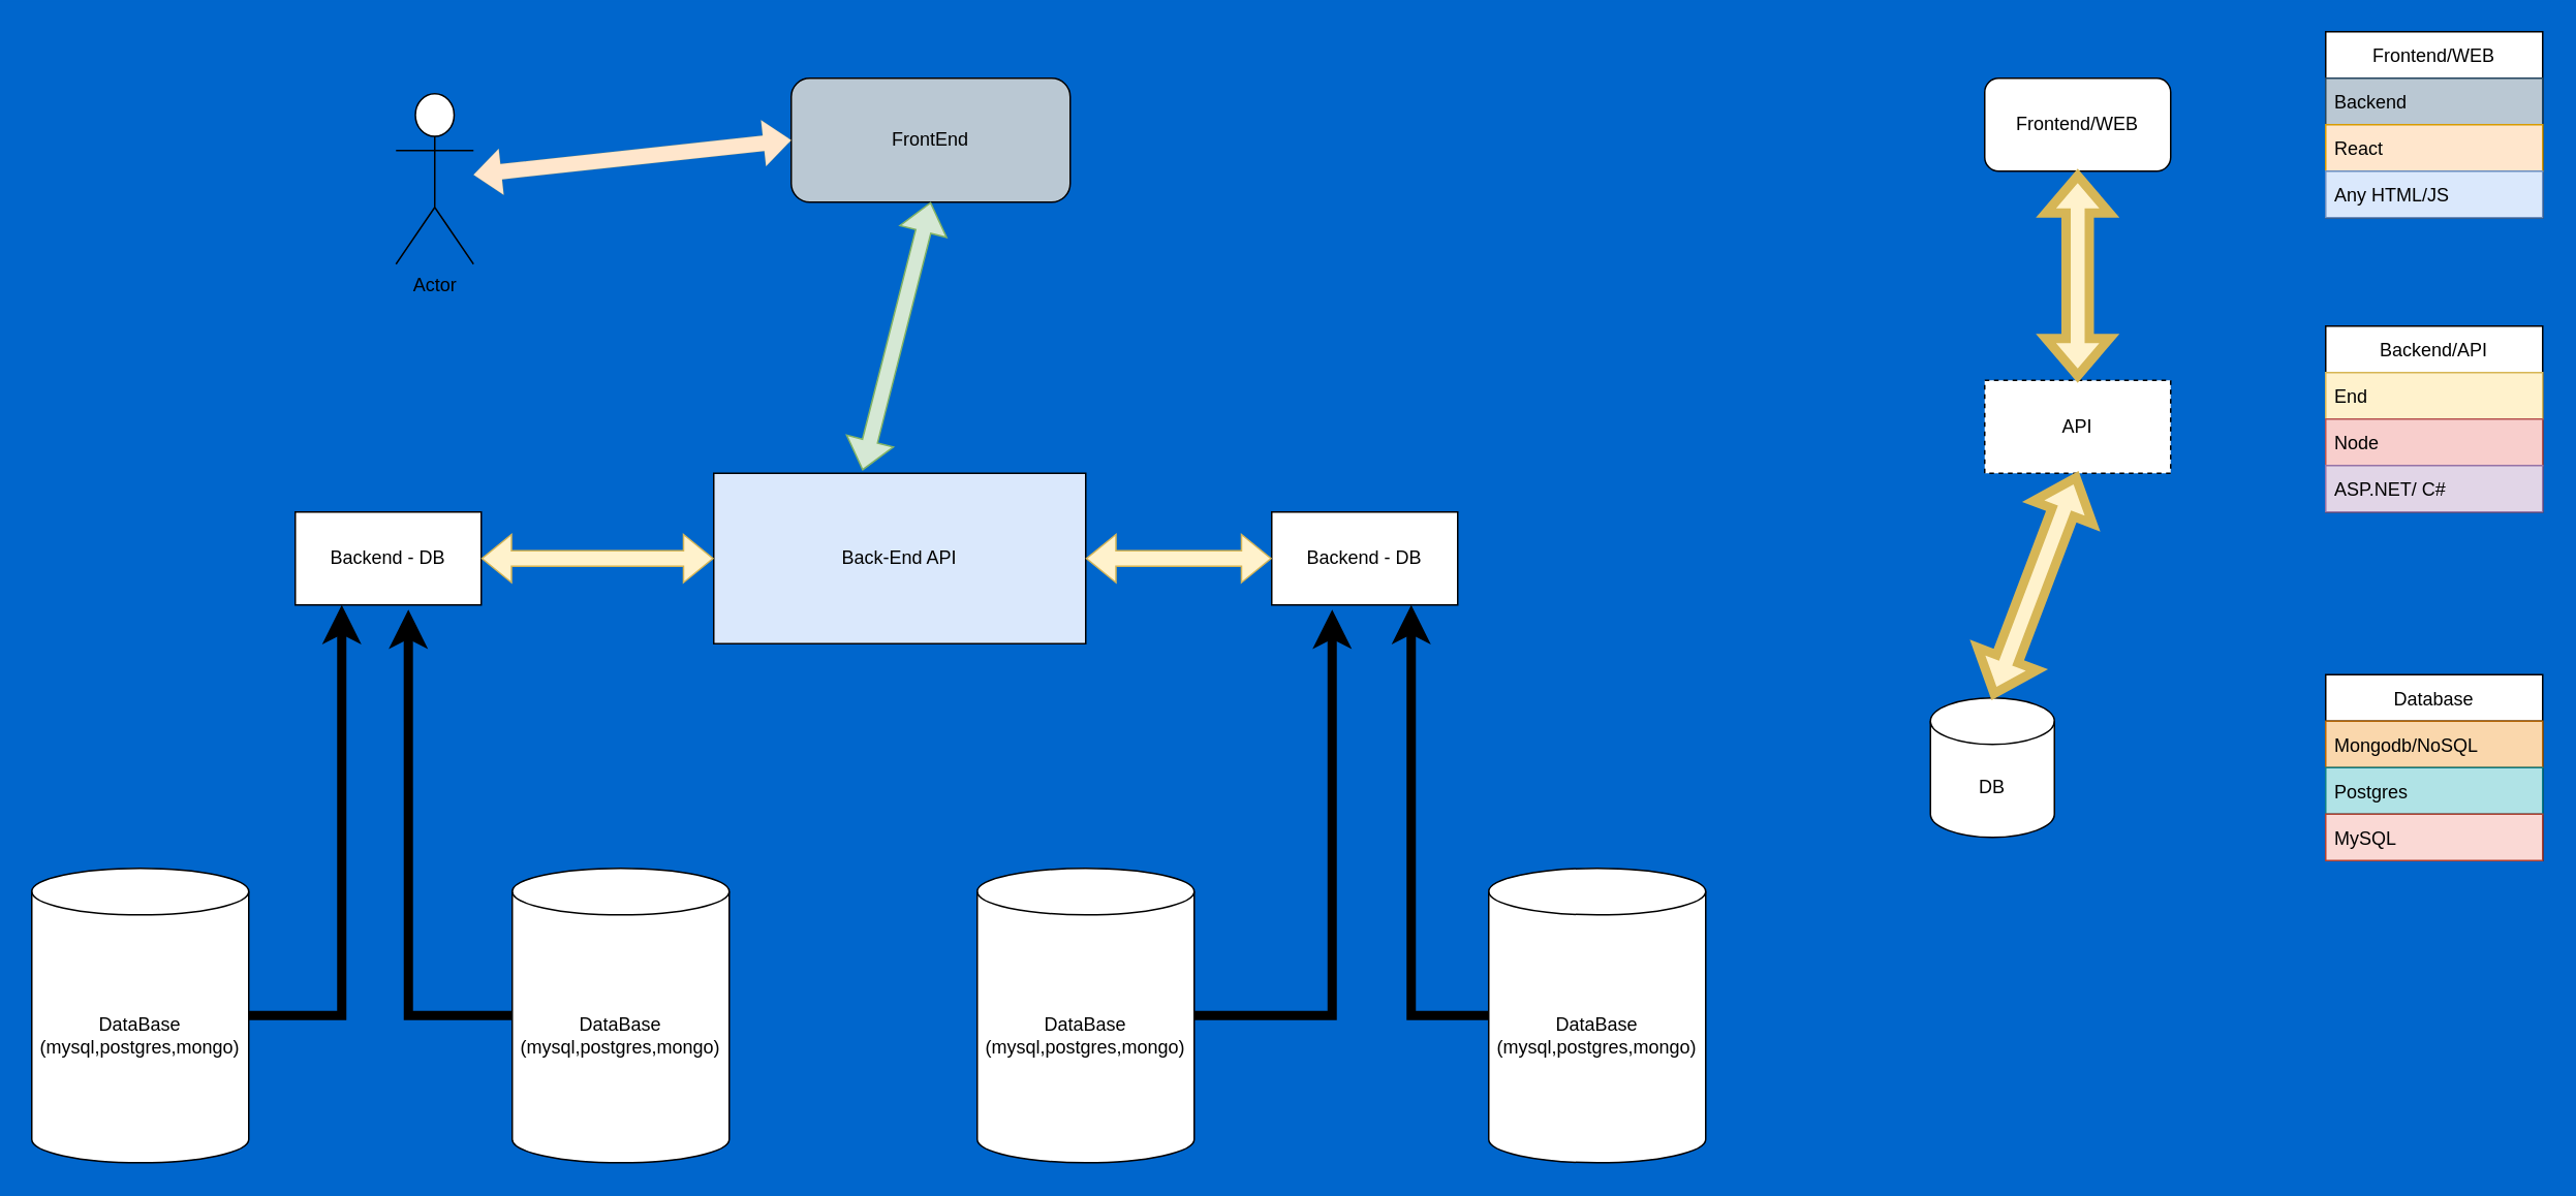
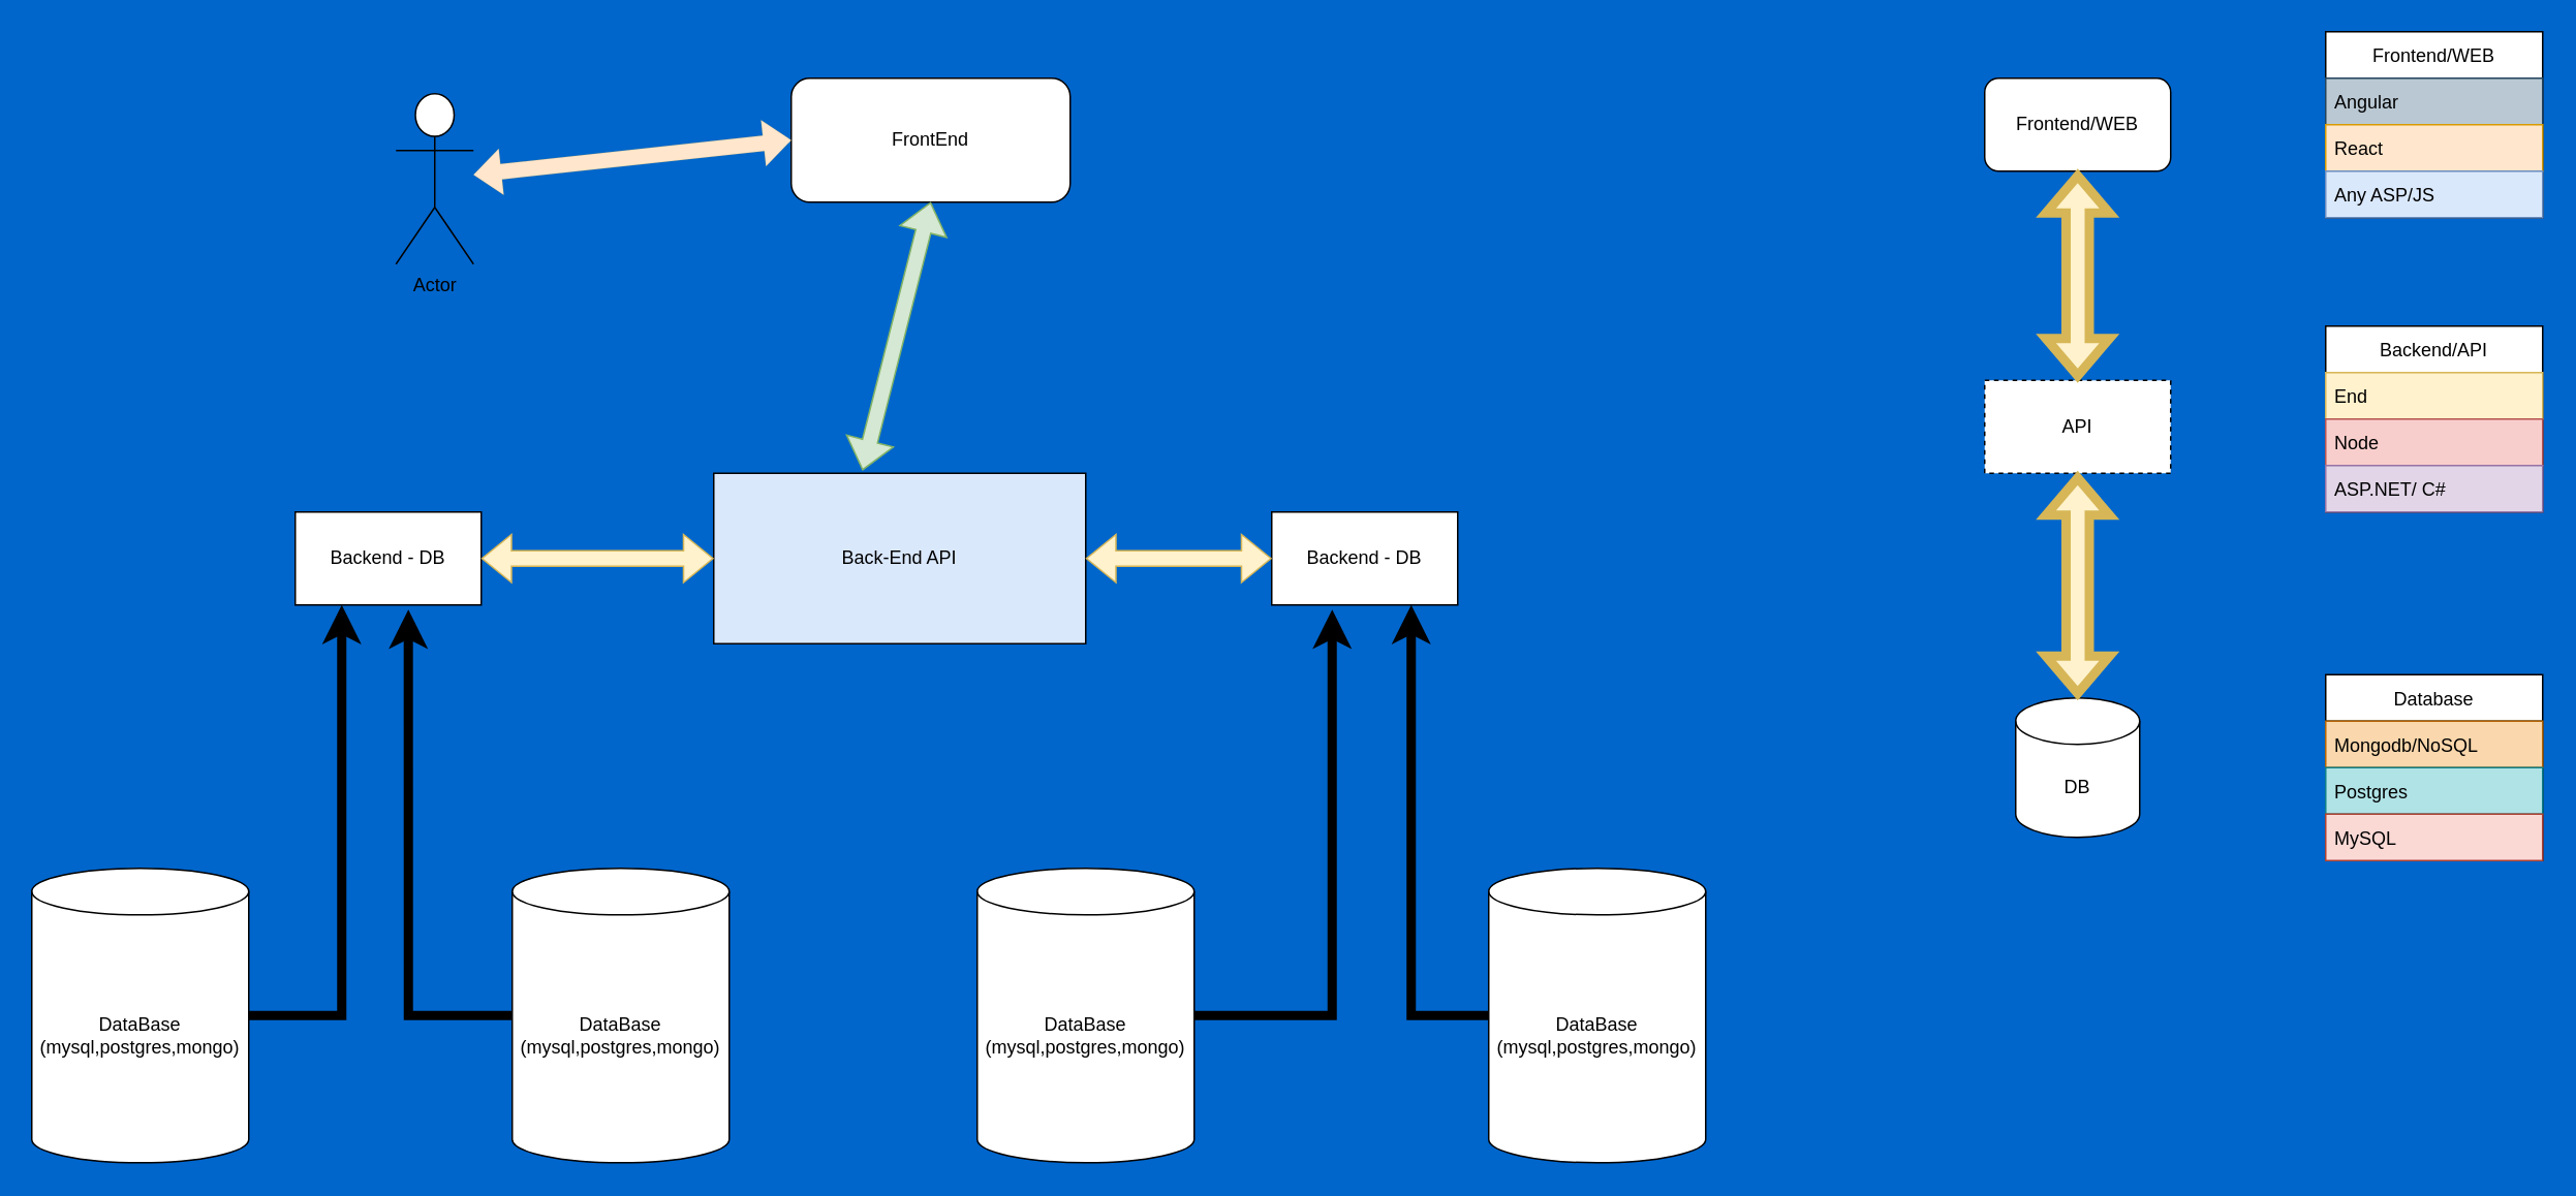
- <mxCell id="33" value="Backend" style="text;strokeColor=#23445d;fillColor=#bac8d3;align=left;verticalAlign=middle;spacingLeft=4;spacingRight=4;overflow=hidden;points=[[0,0.5],[1,0.5]];portConstraint=eastwest;rotatable=0;" vertex="1" parent="32"><mxGeometry y="30" width="140" height="30" as="geometry" /></mxCell>
+ <mxCell id="33" value="Angular" style="text;strokeColor=#23445d;fillColor=#bac8d3;align=left;verticalAlign=middle;spacingLeft=4;spacingRight=4;overflow=hidden;points=[[0,0.5],[1,0.5]];portConstraint=eastwest;rotatable=0;" vertex="1" parent="32"><mxGeometry y="30" width="140" height="30" as="geometry" /></mxCell>
- <mxCell id="11" value="FrontEnd" style="rounded=1;whiteSpace=wrap;html=1;fillColor=#bac8d3;" vertex="1" parent="1"><mxGeometry x="510" y="50" width="180" height="80" as="geometry" /></mxCell>
+ <mxCell id="11" value="FrontEnd" style="rounded=1;whiteSpace=wrap;html=1;" vertex="1" parent="1"><mxGeometry x="510" y="50" width="180" height="80" as="geometry" /></mxCell>
- <mxCell id="35" value="Any HTML/JS" style="text;strokeColor=#6c8ebf;fillColor=#dae8fc;align=left;verticalAlign=middle;spacingLeft=4;spacingRight=4;overflow=hidden;points=[[0,0.5],[1,0.5]];portConstraint=eastwest;rotatable=0;" vertex="1" parent="32"><mxGeometry y="90" width="140" height="30" as="geometry" /></mxCell>
+ <mxCell id="35" value="Any ASP/JS" style="text;strokeColor=#6c8ebf;fillColor=#dae8fc;align=left;verticalAlign=middle;spacingLeft=4;spacingRight=4;overflow=hidden;points=[[0,0.5],[1,0.5]];portConstraint=eastwest;rotatable=0;" vertex="1" parent="32"><mxGeometry y="90" width="140" height="30" as="geometry" /></mxCell>
- <mxCell id="20" value="DB" style="shape=cylinder3;whiteSpace=wrap;html=1;boundedLbl=1;backgroundOutline=1;size=15;" vertex="1" parent="1"><mxGeometry x="1245" y="450" width="80" height="90" as="geometry" /></mxCell>
+ <mxCell id="20" value="DB" style="shape=cylinder3;whiteSpace=wrap;html=1;boundedLbl=1;backgroundOutline=1;size=15;" vertex="1" parent="1"><mxGeometry x="1300" y="450" width="80" height="90" as="geometry" /></mxCell>
